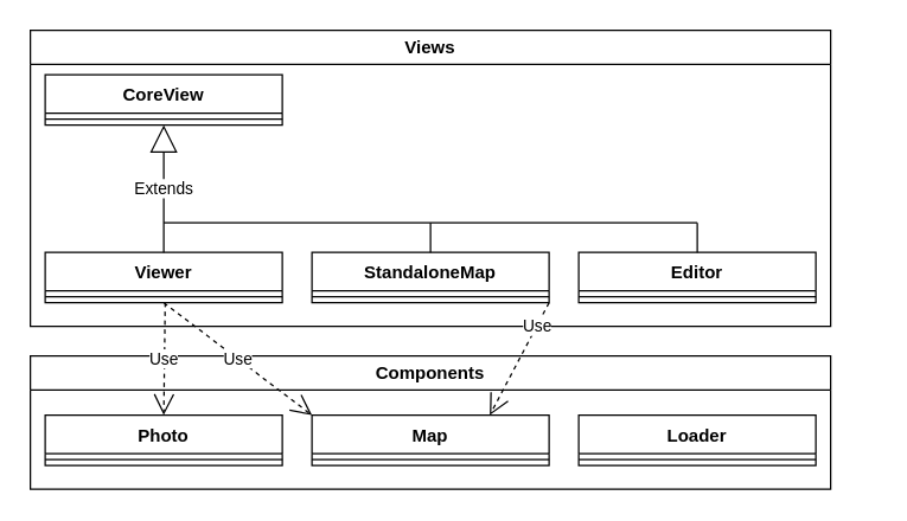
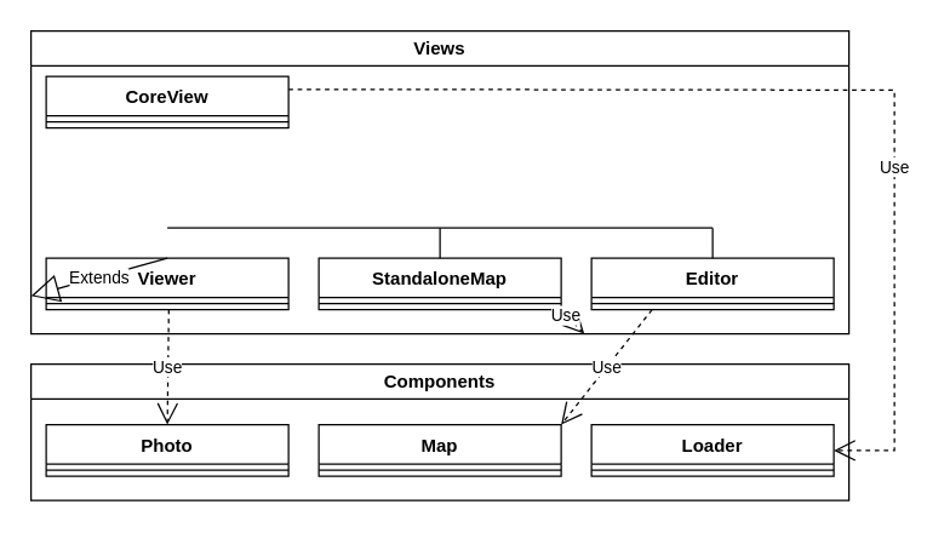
+ <mxCell id="24" value="Use" style="endArrow=open;endSize=12;dashed=1;html=1;rounded=0;exitX=1;exitY=0.25;exitDx=0;exitDy=0;entryX=1;entryY=0.5;entryDx=0;entryDy=0;" edge="1" parent="1" source="2" target="18"><mxGeometry x="0.33" width="160" relative="1" as="geometry"><mxPoint x="121" y="214" as="sourcePoint" /><mxPoint x="300" y="290" as="targetPoint" /><Array as="points"><mxPoint x="590" y="59" /><mxPoint x="590" y="297" /></Array><mxPoint as="offset" /></mxGeometry></mxCell>
- <mxCell id="10" value="Extends" style="endArrow=block;endSize=16;endFill=0;html=1;rounded=0;exitX=0.5;exitY=0;exitDx=0;exitDy=0;entryX=0.5;entryY=1;entryDx=0;entryDy=0;" edge="1" parent="1" source="4" target="2"><mxGeometry width="160" relative="1" as="geometry"><mxPoint x="320" y="270" as="sourcePoint" /><mxPoint x="480" y="270" as="targetPoint" /></mxGeometry></mxCell>
+ <mxCell id="10" value="Extends" style="endArrow=block;endSize=16;endFill=0;html=1;rounded=0;exitX=0.5;exitY=0;exitDx=0;exitDy=0;" edge="1" parent="1" source="4" target="14"><mxGeometry width="160" relative="1" as="geometry"><mxPoint x="320" y="270" as="sourcePoint" /><mxPoint x="480" y="270" as="targetPoint" /></mxGeometry></mxCell>
- <mxCell id="26" value="Use" style="endArrow=open;endSize=12;dashed=1;html=1;rounded=0;exitX=1;exitY=1;exitDx=0;exitDy=0;entryX=0.75;entryY=0;entryDx=0;entryDy=0;" edge="1" parent="1" source="6" target="20"><mxGeometry x="-0.579" width="160" relative="1" as="geometry"><mxPoint x="220" y="370" as="sourcePoint" /><mxPoint x="250" y="280" as="targetPoint" /><mxPoint as="offset" /></mxGeometry></mxCell>
+ <mxCell id="26" value="Use" style="endArrow=open;endSize=12;dashed=1;html=1;rounded=0;exitX=1;exitY=1;exitDx=0;exitDy=0;" edge="1" parent="1" source="6" target="14"><mxGeometry x="-0.579" width="160" relative="1" as="geometry"><mxPoint x="220" y="370" as="sourcePoint" /><mxPoint x="250" y="280" as="targetPoint" /><mxPoint as="offset" /></mxGeometry></mxCell>
+ <mxCell id="25" value="Use" style="endArrow=open;endSize=12;dashed=1;html=1;rounded=0;exitX=0.25;exitY=1;exitDx=0;exitDy=0;entryX=1;entryY=0;entryDx=0;entryDy=0;" edge="1" parent="1" source="8" target="20"><mxGeometry width="160" relative="1" as="geometry"><mxPoint x="330" y="400" as="sourcePoint" /><mxPoint x="490" y="400" as="targetPoint" /></mxGeometry></mxCell>
- <mxCell id="22" value="Use" style="endArrow=open;endSize=12;dashed=1;html=1;rounded=0;exitX=0.5;exitY=1;exitDx=0;exitDy=0;entryX=0;entryY=0;entryDx=0;entryDy=0;" edge="1" parent="1" source="4" target="20"><mxGeometry width="160" relative="1" as="geometry"><mxPoint x="380" y="310" as="sourcePoint" /><mxPoint x="244" y="282" as="targetPoint" /></mxGeometry></mxCell>
